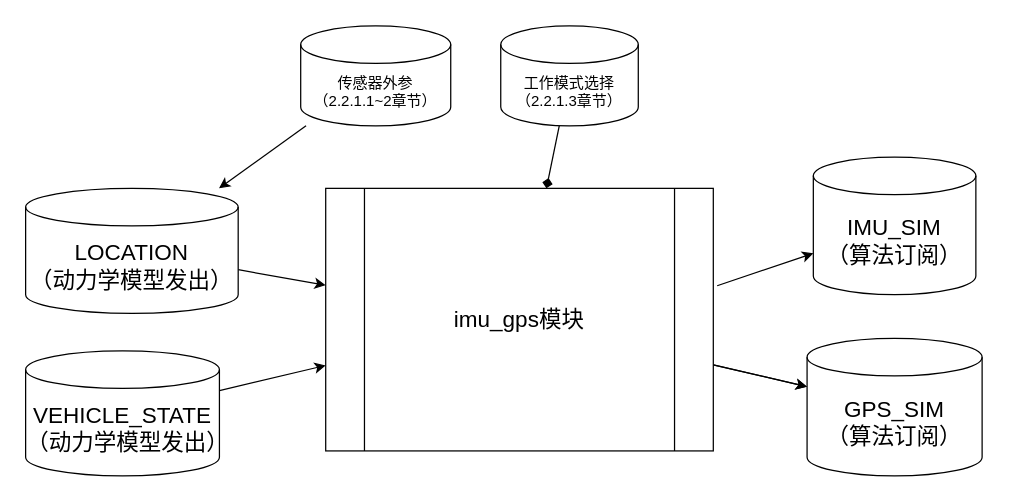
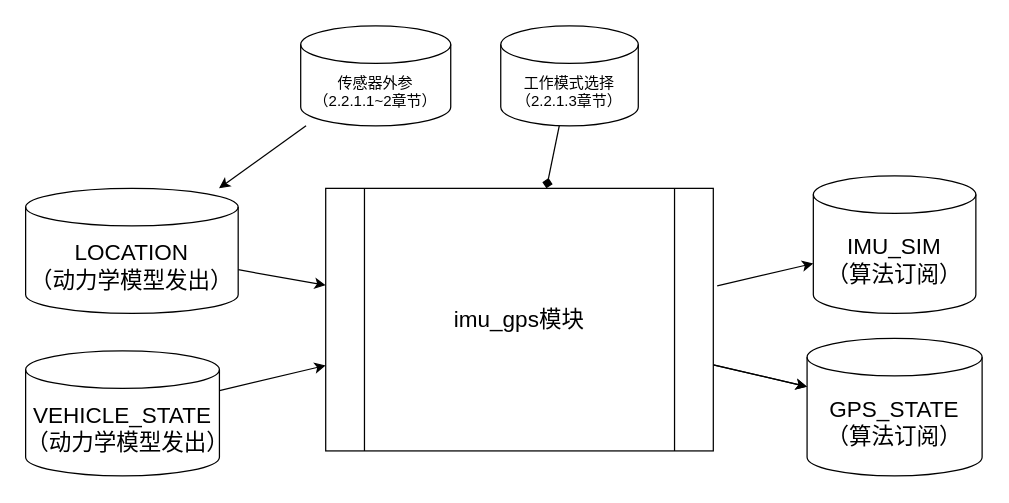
- <mxCell id="14" value="IMU_SIM&lt;br&gt;（算法订阅）" style="shape=cylinder3;whiteSpace=wrap;html=1;boundedLbl=1;backgroundOutline=1;size=15;fontSize=18;" parent="1" vertex="1"><mxGeometry x="650" y="125" width="130" height="110" as="geometry" /></mxCell>
+ <mxCell id="14" value="IMU_SIM&lt;br&gt;（算法订阅）" style="shape=cylinder3;whiteSpace=wrap;html=1;boundedLbl=1;backgroundOutline=1;size=15;fontSize=18;" parent="1" vertex="1"><mxGeometry x="650" y="140" width="130" height="110" as="geometry" /></mxCell>
- <mxCell id="15" value="GPS_SIM&lt;br&gt;（算法订阅）" style="shape=cylinder3;whiteSpace=wrap;html=1;boundedLbl=1;backgroundOutline=1;size=15;fontSize=18;" parent="1" vertex="1"><mxGeometry x="645" y="270" width="140" height="110" as="geometry" /></mxCell>
+ <mxCell id="15" value="GPS_STATE&lt;br&gt;（算法订阅）" style="shape=cylinder3;whiteSpace=wrap;html=1;boundedLbl=1;backgroundOutline=1;size=15;fontSize=18;" parent="1" vertex="1"><mxGeometry x="645" y="270" width="140" height="110" as="geometry" /></mxCell>
